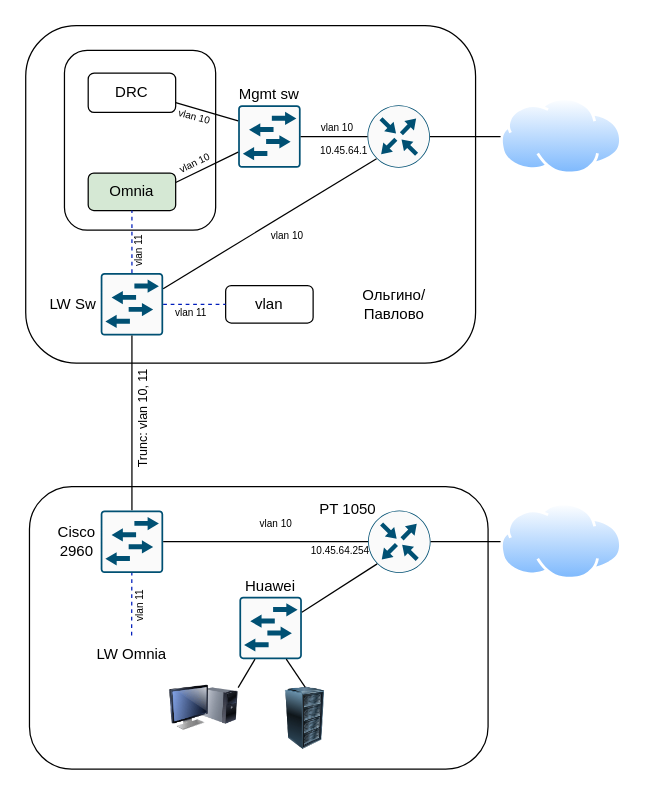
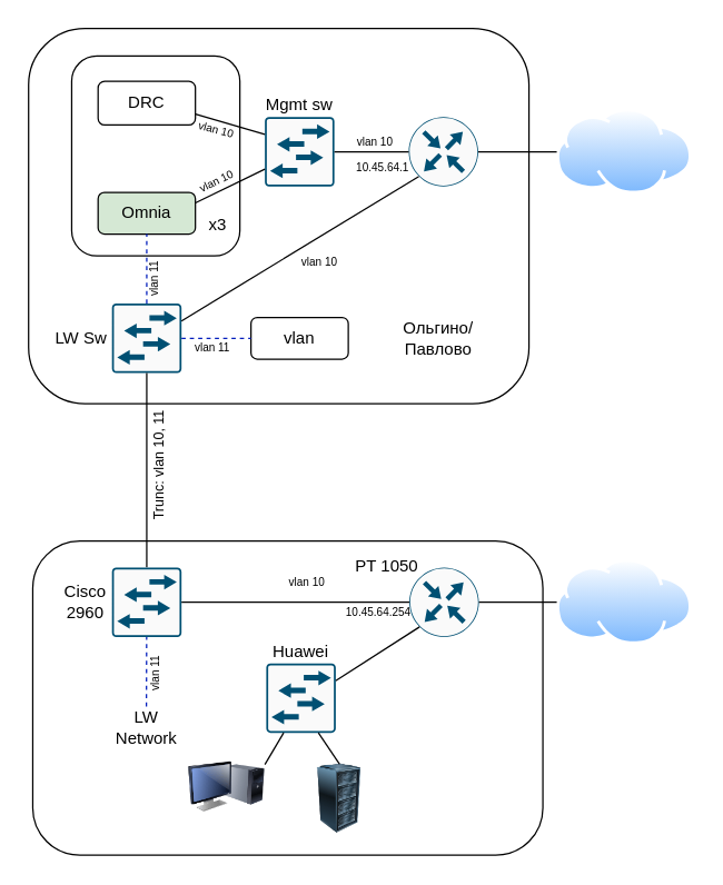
+ <mxCell id="16" value="x3&amp;nbsp;" style="text;html=1;align=center;verticalAlign=middle;whiteSpace=wrap;rounded=0;" parent="1" vertex="1"><mxGeometry x="143" y="152" width="30" height="20" as="geometry" /></mxCell>
- <mxCell id="38" value="LW Omnia" style="text;html=1;align=center;verticalAlign=middle;whiteSpace=wrap;rounded=0;" vertex="1" parent="1"><mxGeometry x="75" y="508" width="60" height="30" as="geometry" /></mxCell>
+ <mxCell id="38" value="LW Network" style="text;html=1;align=center;verticalAlign=middle;whiteSpace=wrap;rounded=0;" vertex="1" parent="1"><mxGeometry x="75" y="508" width="60" height="30" as="geometry" /></mxCell>
